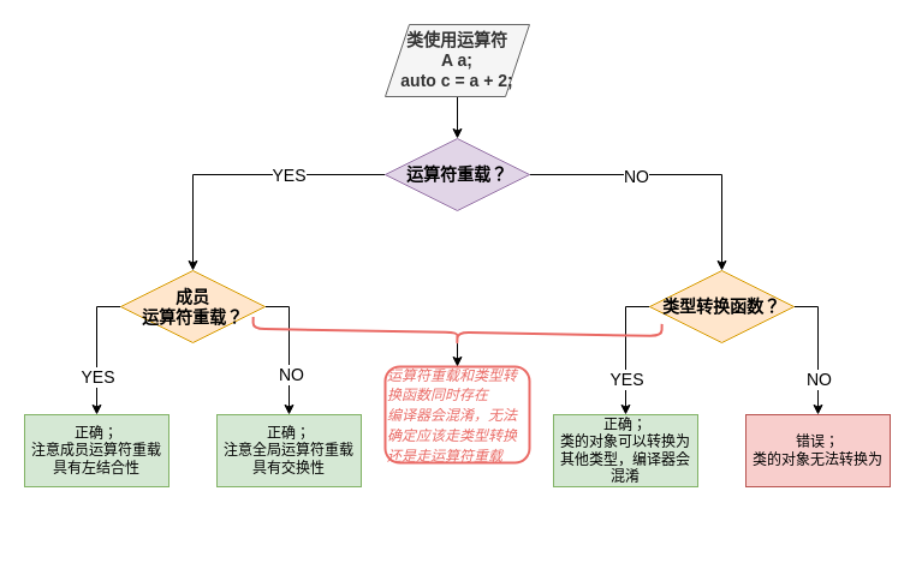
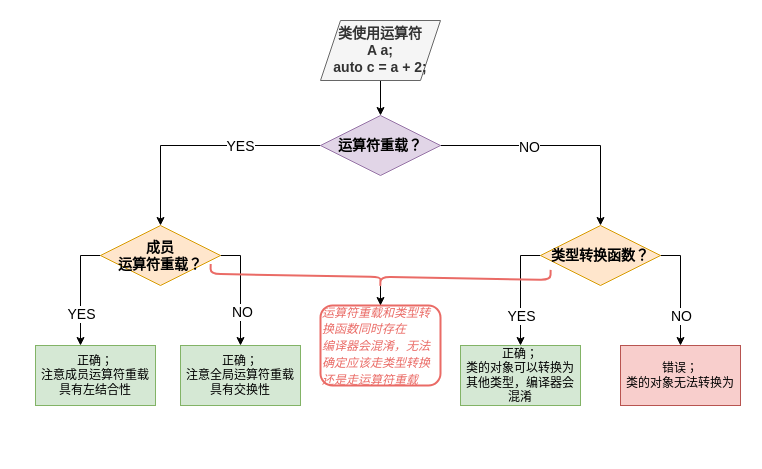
- <mxCell id="20" value="正确；&lt;br&gt;注意成员运算符重载具有左结合性" style="whiteSpace=wrap;html=1;fillColor=#d5e8d4;strokeColor=#82b366;" vertex="1" parent="1"><mxGeometry x="20" y="345" width="120" height="60" as="geometry" /></mxCell>
+ <mxCell id="20" value="正确；&lt;br&gt;注意成员运算符重载具有左结合性" style="whiteSpace=wrap;html=1;fillColor=#d5e8d4;strokeColor=#82b366;" vertex="1" parent="1"><mxGeometry x="35" y="345" width="120" height="60" as="geometry" /></mxCell>
